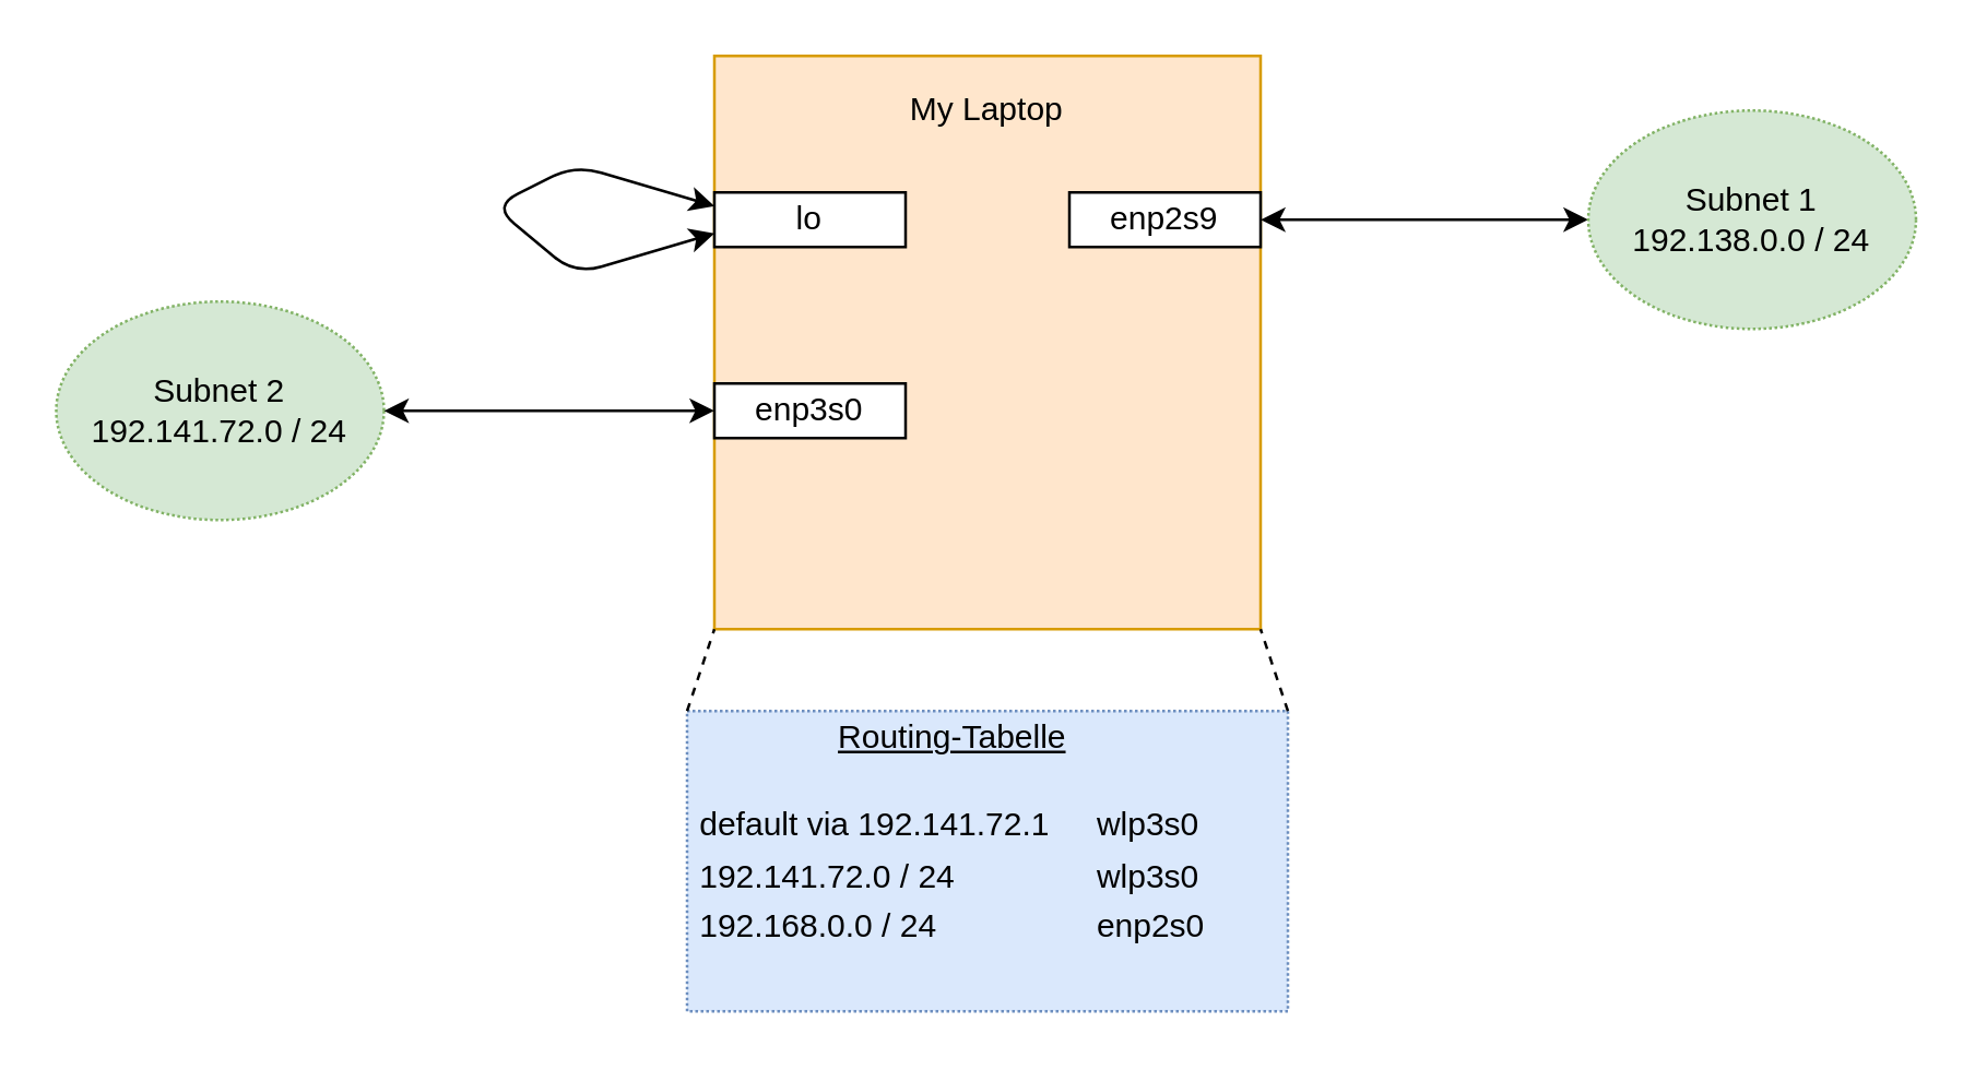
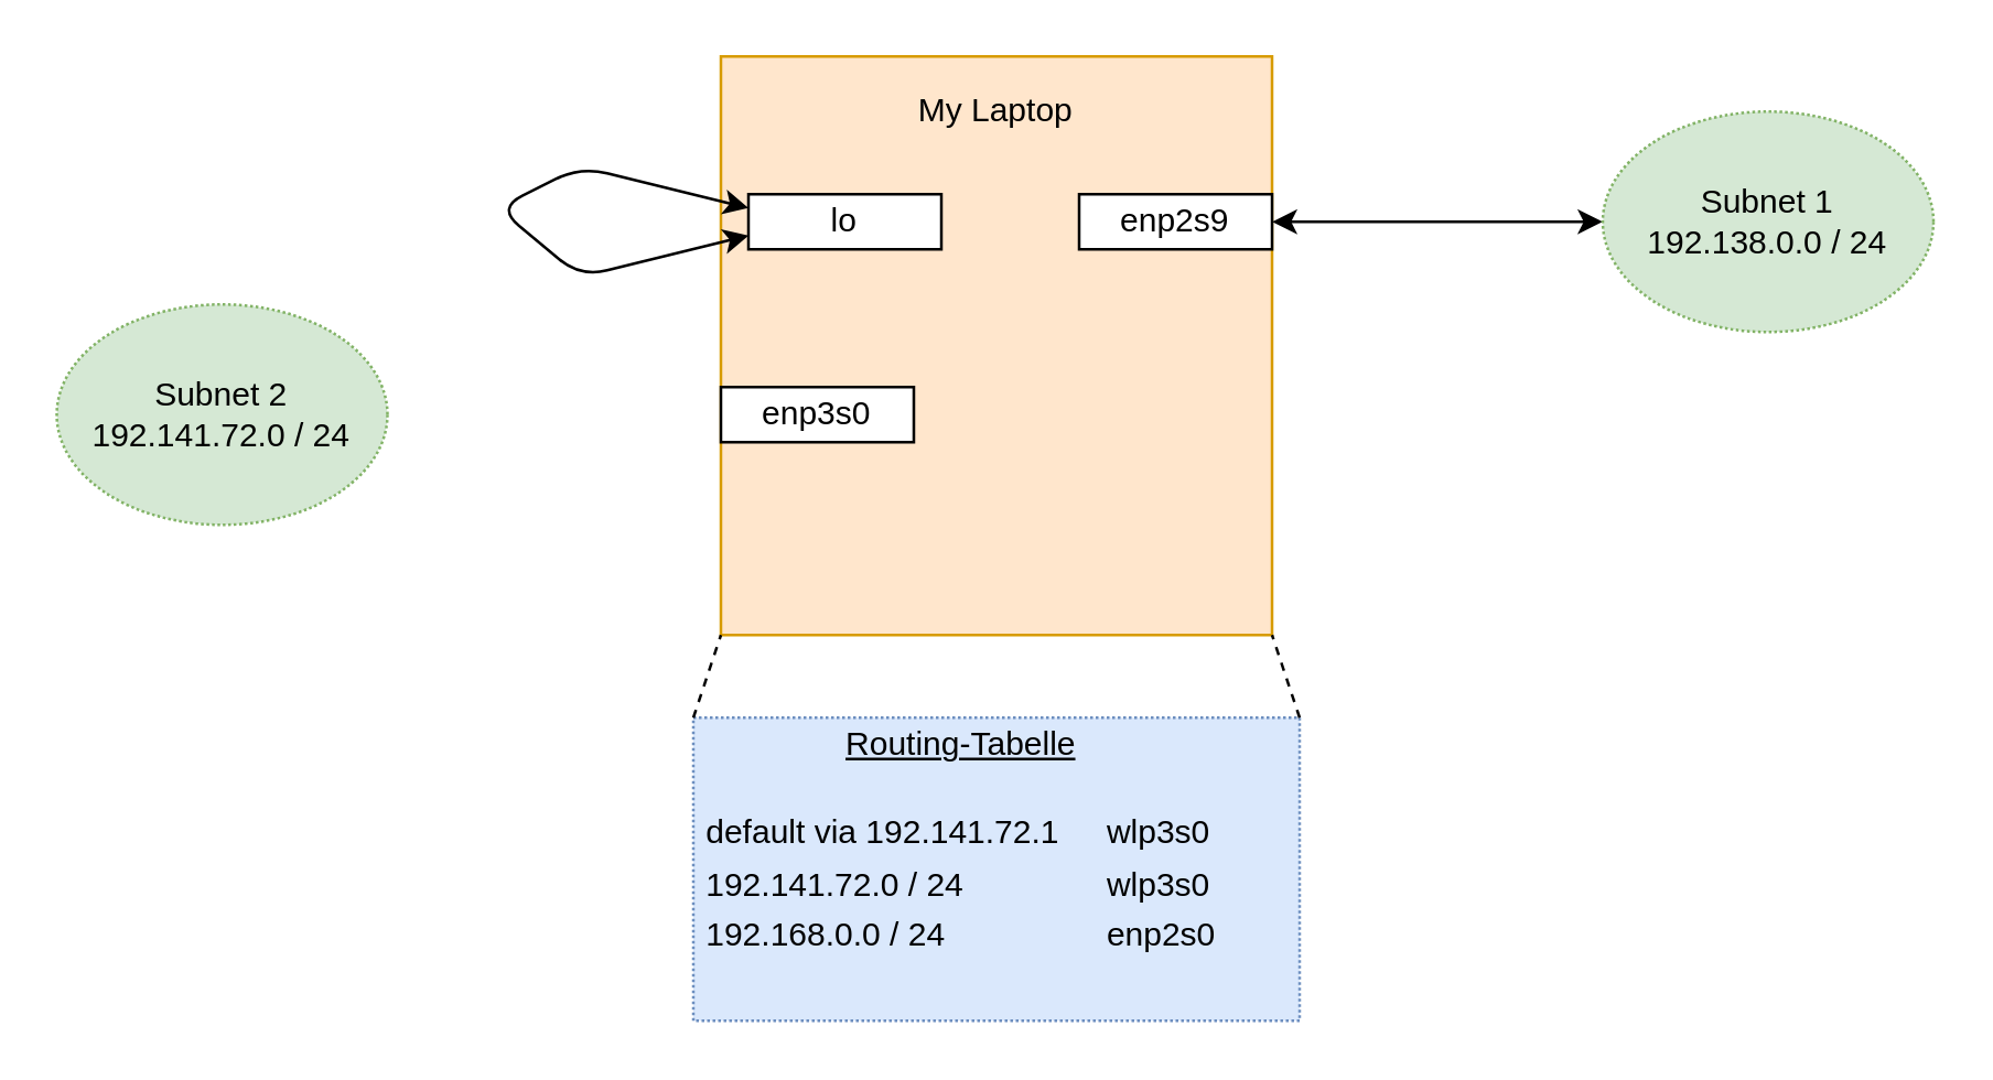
- <mxCell id="4" value="lo" style="rounded=0;whiteSpace=wrap;html=1;" vertex="1" parent="1"><mxGeometry x="261" y="70" width="70" height="20" as="geometry" /></mxCell>
+ <mxCell id="4" value="lo" style="rounded=0;whiteSpace=wrap;html=1;" vertex="1" parent="1"><mxGeometry x="271" y="70" width="70" height="20" as="geometry" /></mxCell>
- <mxCell id="9" value="" style="endArrow=classic;startArrow=classic;html=1;exitX=1;exitY=0.5;exitDx=0;exitDy=0;entryX=0;entryY=0.5;entryDx=0;entryDy=0;" edge="1" parent="1" source="7" target="6"><mxGeometry width="50" height="50" relative="1" as="geometry"><mxPoint x="330" y="140" as="sourcePoint" /><mxPoint x="380" y="90" as="targetPoint" /></mxGeometry></mxCell>
